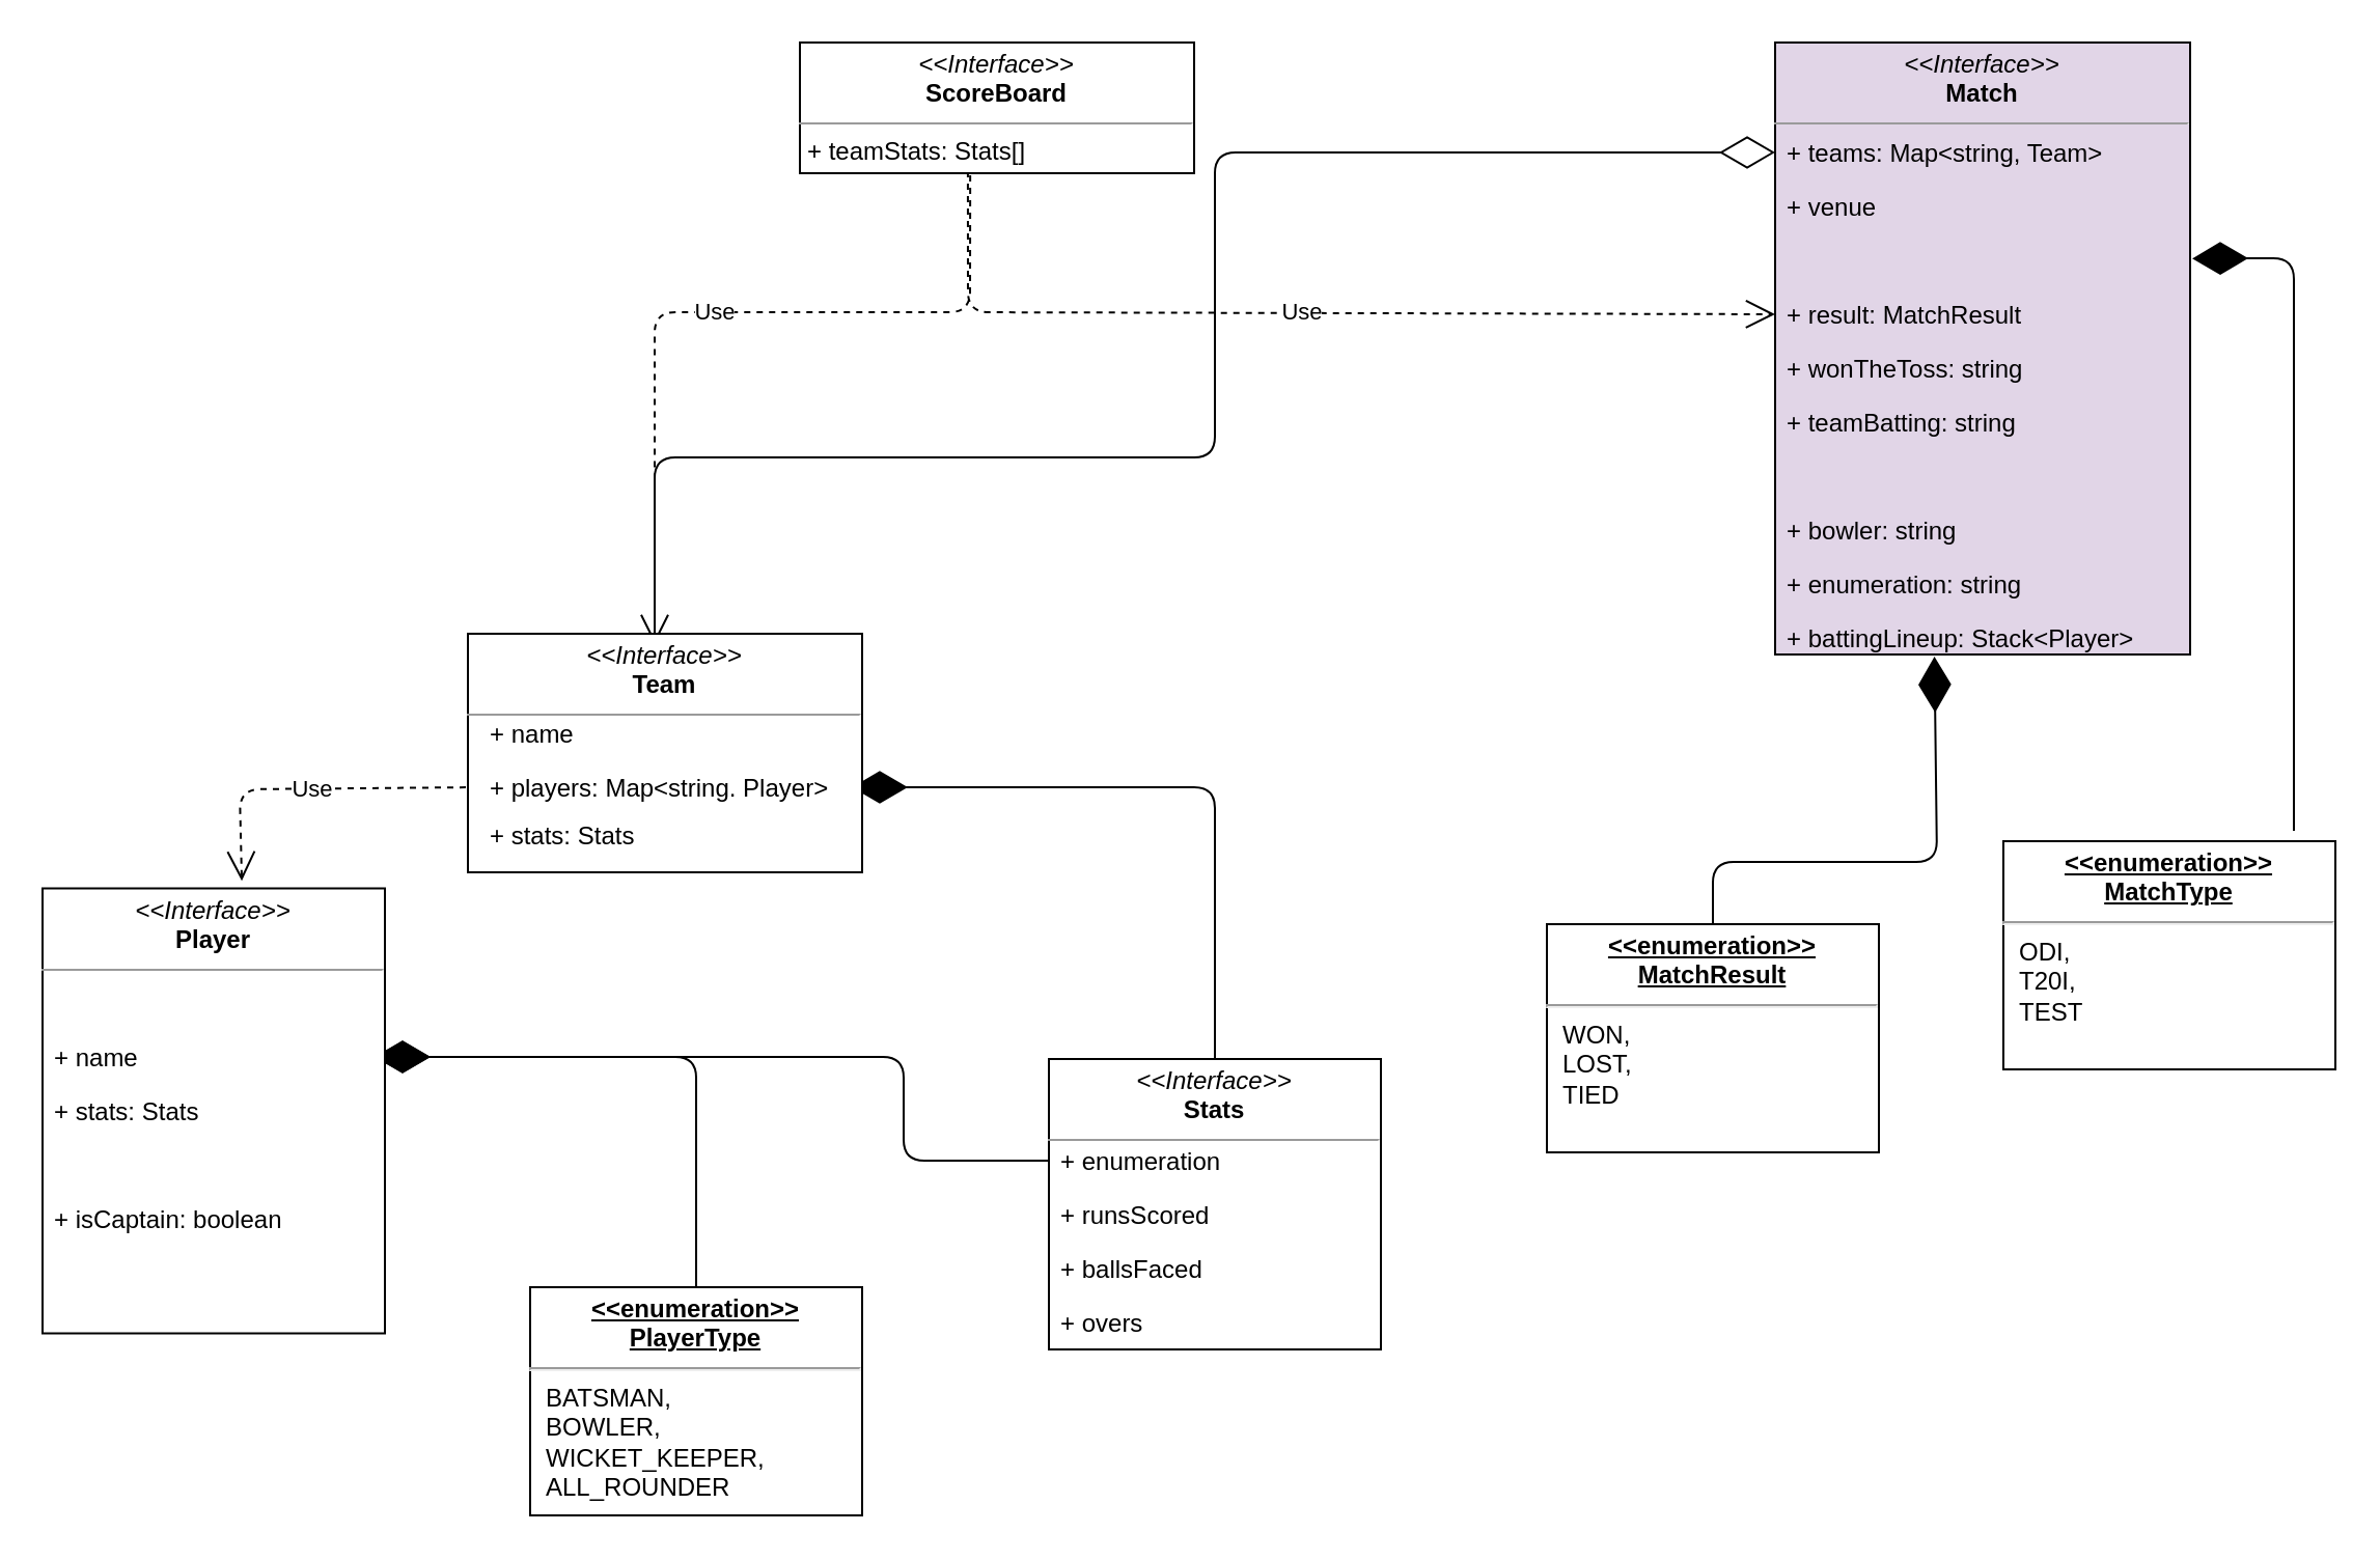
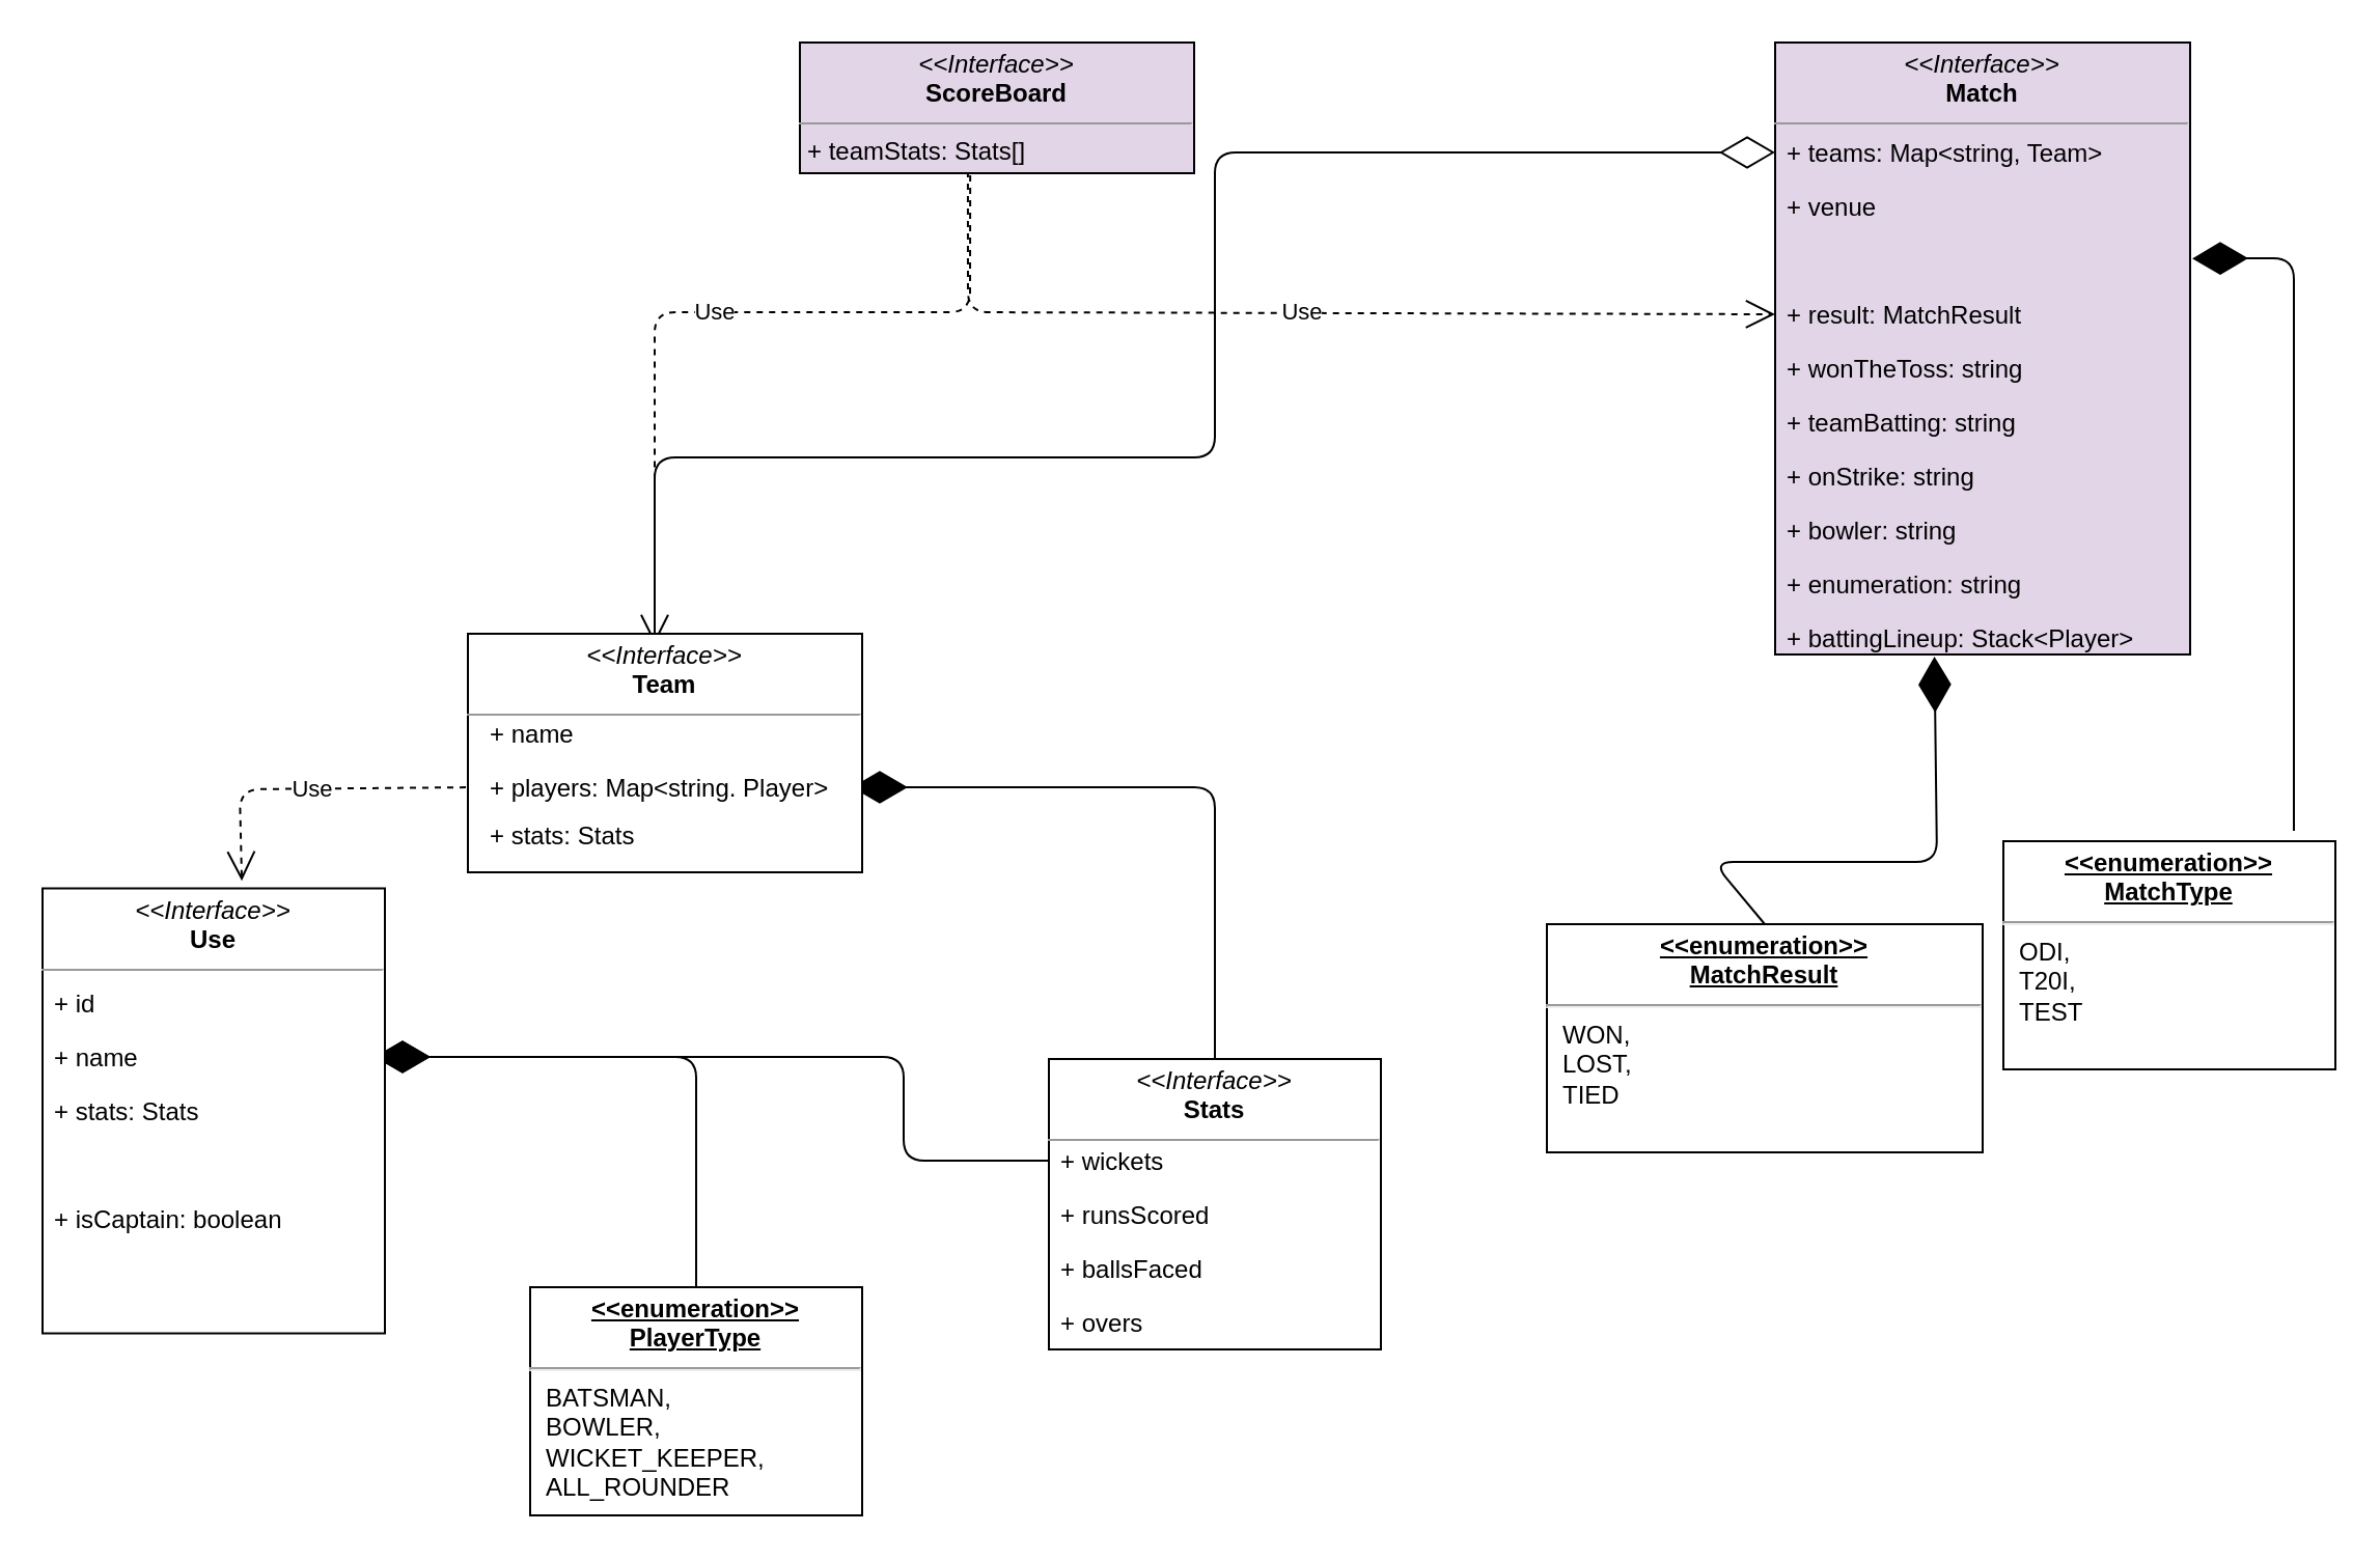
- <mxCell id="38" value="&lt;p style=&quot;margin: 0px ; margin-top: 4px ; text-align: center&quot;&gt;&lt;i&gt;&amp;lt;&amp;lt;Interface&amp;gt;&amp;gt;&lt;/i&gt;&lt;br&gt;&lt;b&gt;ScoreBoard&lt;/b&gt;&lt;/p&gt;&lt;hr size=&quot;1&quot;&gt;&lt;p style=&quot;margin: 0px ; margin-left: 4px&quot;&gt;+ teamStats: Stats[]&lt;br&gt;&lt;/p&gt;" style="verticalAlign=top;align=left;overflow=fill;fontSize=12;fontFamily=Helvetica;html=1;" vertex="1" parent="1"><mxGeometry x="385" y="20" width="190" height="63" as="geometry" /></mxCell>
+ <mxCell id="38" value="&lt;p style=&quot;margin: 0px ; margin-top: 4px ; text-align: center&quot;&gt;&lt;i&gt;&amp;lt;&amp;lt;Interface&amp;gt;&amp;gt;&lt;/i&gt;&lt;br&gt;&lt;b&gt;ScoreBoard&lt;/b&gt;&lt;/p&gt;&lt;hr size=&quot;1&quot;&gt;&lt;p style=&quot;margin: 0px ; margin-left: 4px&quot;&gt;+ teamStats: Stats[]&lt;br&gt;&lt;/p&gt;" style="verticalAlign=top;align=left;overflow=fill;fontSize=12;fontFamily=Helvetica;html=1;fillColor=#e1d5e7;" vertex="1" parent="1"><mxGeometry x="385" y="20" width="190" height="63" as="geometry" /></mxCell>
+ <mxCell id="33" value="+ onStrike: string&#10;" style="text;strokeColor=none;fillColor=none;align=left;verticalAlign=top;spacingLeft=4;spacingRight=4;overflow=hidden;rotatable=0;points=[[0,0.5],[1,0.5]];portConstraint=eastwest;" vertex="1" parent="1"><mxGeometry x="855" y="216" width="190" height="26" as="geometry" /></mxCell>
- <mxCell id="18" value="&lt;p style=&quot;margin: 0px ; margin-top: 4px ; text-align: center&quot;&gt;&lt;i&gt;&amp;lt;&amp;lt;Interface&amp;gt;&amp;gt;&lt;/i&gt;&lt;br&gt;&lt;b&gt;Player&lt;/b&gt;&lt;/p&gt;&lt;hr size=&quot;1&quot;&gt;&lt;p style=&quot;margin: 0px ; margin-left: 4px&quot;&gt;&lt;br&gt;&lt;/p&gt;" style="verticalAlign=top;align=left;overflow=fill;fontSize=12;fontFamily=Helvetica;html=1;" vertex="1" parent="1"><mxGeometry x="20" y="427.75" width="165" height="214.5" as="geometry" /></mxCell>
+ <mxCell id="18" value="&lt;p style=&quot;margin: 0px ; margin-top: 4px ; text-align: center&quot;&gt;&lt;i&gt;&amp;lt;&amp;lt;Interface&amp;gt;&amp;gt;&lt;/i&gt;&lt;br&gt;&lt;b&gt;Use&lt;/b&gt;&lt;/p&gt;&lt;hr size=&quot;1&quot;&gt;&lt;p style=&quot;margin: 0px ; margin-left: 4px&quot;&gt;&lt;br&gt;&lt;/p&gt;" style="verticalAlign=top;align=left;overflow=fill;fontSize=12;fontFamily=Helvetica;html=1;" vertex="1" parent="1"><mxGeometry x="20" y="427.75" width="165" height="214.5" as="geometry" /></mxCell>
+ <mxCell id="19" value="+ id" style="text;strokeColor=none;fillColor=none;align=left;verticalAlign=top;spacingLeft=4;spacingRight=4;overflow=hidden;rotatable=0;points=[[0,0.5],[1,0.5]];portConstraint=eastwest;" vertex="1" parent="1"><mxGeometry x="20" y="470" width="160" height="26" as="geometry" /></mxCell>
- <mxCell id="11" value="&lt;p style=&quot;margin: 0px ; margin-top: 4px ; text-align: center ; text-decoration: underline&quot;&gt;&lt;b&gt;&amp;lt;&amp;lt;enumeration&amp;gt;&amp;gt;&lt;br&gt;MatchResult&lt;/b&gt;&lt;/p&gt;&lt;hr&gt;&lt;p style=&quot;margin: 0px ; margin-left: 8px&quot;&gt;WON,&lt;br&gt;LOST,&lt;br&gt;TIED&lt;/p&gt;" style="verticalAlign=top;align=left;overflow=fill;fontSize=12;fontFamily=Helvetica;html=1;" vertex="1" parent="1"><mxGeometry x="745" y="445" width="160" height="110" as="geometry" /></mxCell>
+ <mxCell id="11" value="&lt;p style=&quot;margin: 0px ; margin-top: 4px ; text-align: center ; text-decoration: underline&quot;&gt;&lt;b&gt;&amp;lt;&amp;lt;enumeration&amp;gt;&amp;gt;&lt;br&gt;MatchResult&lt;/b&gt;&lt;/p&gt;&lt;hr&gt;&lt;p style=&quot;margin: 0px ; margin-left: 8px&quot;&gt;WON,&lt;br&gt;LOST,&lt;br&gt;TIED&lt;/p&gt;" style="verticalAlign=top;align=left;overflow=fill;fontSize=12;fontFamily=Helvetica;html=1;" vertex="1" parent="1"><mxGeometry x="745" y="445" width="210" height="110" as="geometry" /></mxCell>
- <mxCell id="24" value="+ enumeration" style="text;strokeColor=none;fillColor=none;align=left;verticalAlign=top;spacingLeft=4;spacingRight=4;overflow=hidden;rotatable=0;points=[[0,0.5],[1,0.5]];portConstraint=eastwest;" vertex="1" parent="1"><mxGeometry x="505" y="546" width="160" height="26" as="geometry" /></mxCell>
+ <mxCell id="24" value="+ wickets" style="text;strokeColor=none;fillColor=none;align=left;verticalAlign=top;spacingLeft=4;spacingRight=4;overflow=hidden;rotatable=0;points=[[0,0.5],[1,0.5]];portConstraint=eastwest;" vertex="1" parent="1"><mxGeometry x="505" y="546" width="160" height="26" as="geometry" /></mxCell>
